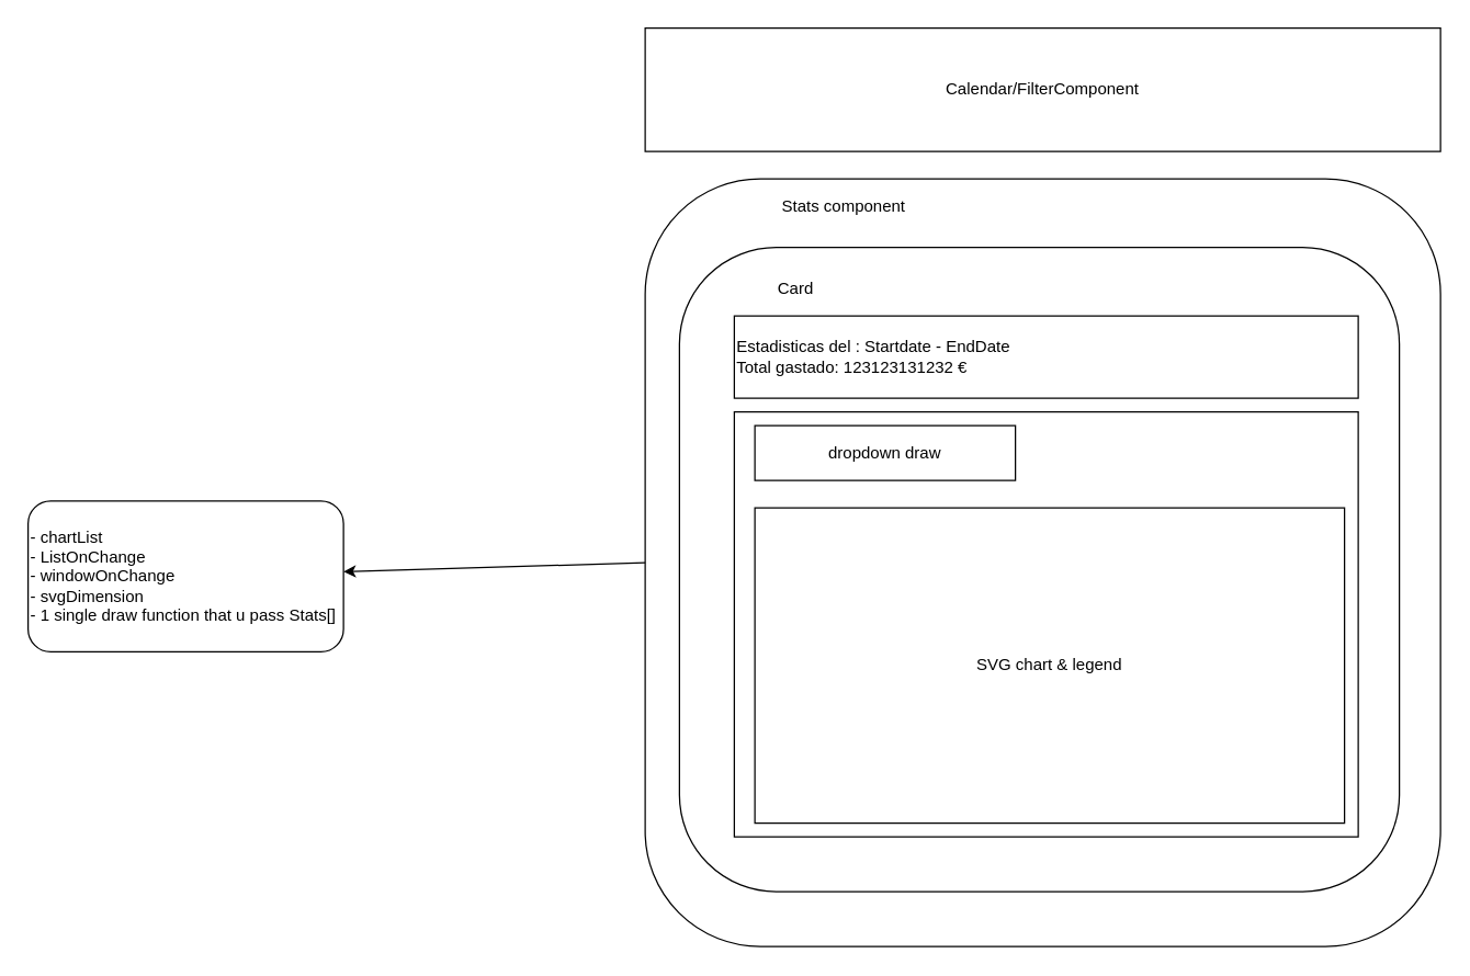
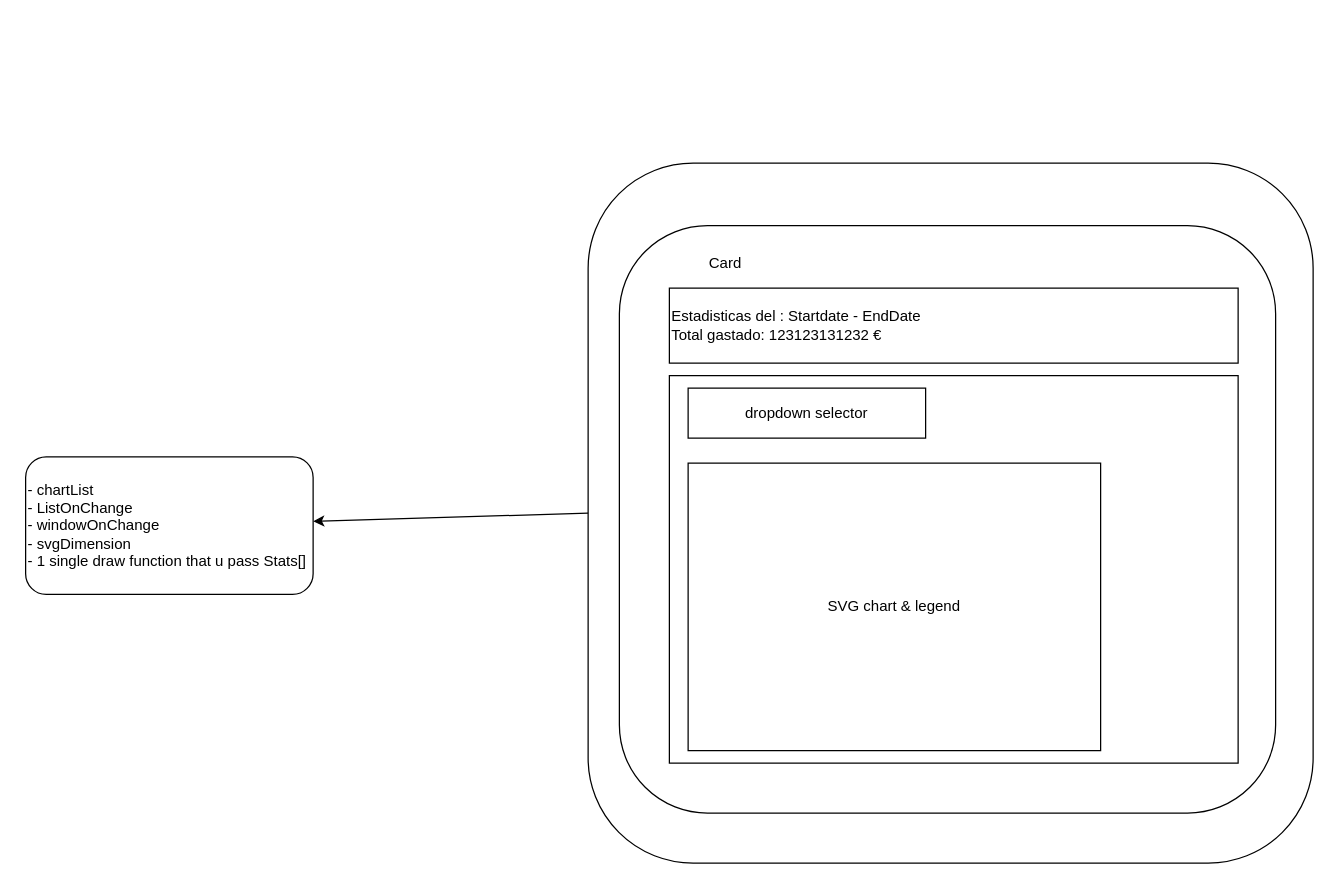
- <mxCell id="8" value="Calendar/FilterComponent" style="rounded=0;whiteSpace=wrap;html=1;" vertex="1" parent="1"><mxGeometry x="470" y="20" width="580" height="90" as="geometry" /></mxCell>
- <mxCell id="3" value="Stats component" style="text;html=1;strokeColor=none;fillColor=none;align=center;verticalAlign=middle;whiteSpace=wrap;rounded=0;" vertex="1" parent="1"><mxGeometry x="540" y="140" width="150" height="20" as="geometry" /></mxCell>
- <mxCell id="9" value="dropdown draw" style="rounded=0;whiteSpace=wrap;html=1;" vertex="1" parent="1"><mxGeometry x="550" y="310" width="190" height="40" as="geometry" /></mxCell>
+ <mxCell id="9" value="dropdown selector" style="rounded=0;whiteSpace=wrap;html=1;" vertex="1" parent="1"><mxGeometry x="550" y="310" width="190" height="40" as="geometry" /></mxCell>
- <mxCell id="10" value="SVG chart &amp;amp; legend" style="rounded=0;whiteSpace=wrap;html=1;" vertex="1" parent="1"><mxGeometry x="550" y="370" width="430" height="230" as="geometry" /></mxCell>
+ <mxCell id="10" value="SVG chart &amp;amp; legend" style="rounded=0;whiteSpace=wrap;html=1;" vertex="1" parent="1"><mxGeometry x="550" y="370" width="330" height="230" as="geometry" /></mxCell>
